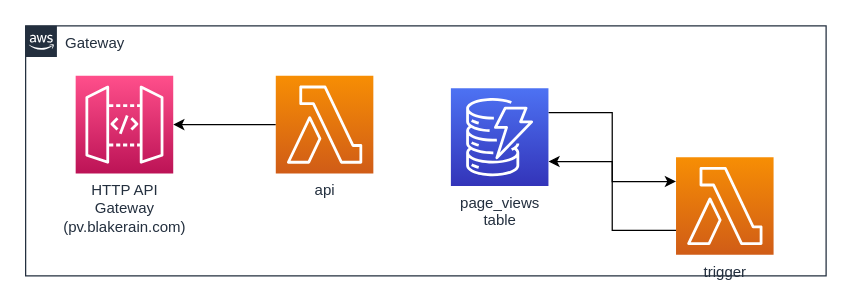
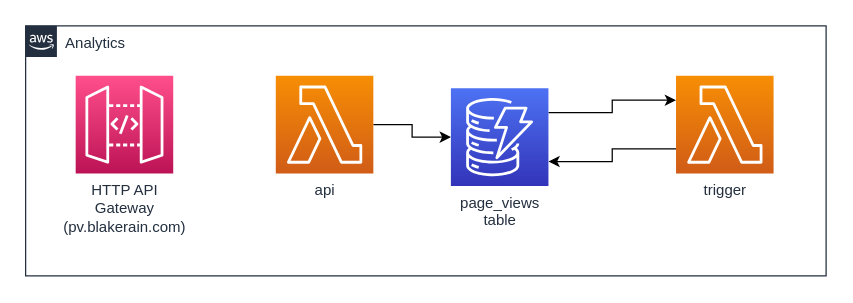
- <mxCell id="2" value="Gateway" style="points=[[0,0],[0.25,0],[0.5,0],[0.75,0],[1,0],[1,0.25],[1,0.5],[1,0.75],[1,1],[0.75,1],[0.5,1],[0.25,1],[0,1],[0,0.75],[0,0.5],[0,0.25]];outlineConnect=0;gradientColor=none;html=1;whiteSpace=wrap;fontSize=12;fontStyle=0;container=1;pointerEvents=0;collapsible=0;recursiveResize=0;shape=mxgraph.aws4.group;grIcon=mxgraph.aws4.group_aws_cloud_alt;strokeColor=#232F3E;fillColor=none;verticalAlign=top;align=left;spacingLeft=30;fontColor=#232F3E;dashed=0;" parent="1" vertex="1"><mxGeometry x="20" y="20" width="640" height="200" as="geometry" /></mxCell>
+ <mxCell id="2" value="Analytics" style="points=[[0,0],[0.25,0],[0.5,0],[0.75,0],[1,0],[1,0.25],[1,0.5],[1,0.75],[1,1],[0.75,1],[0.5,1],[0.25,1],[0,1],[0,0.75],[0,0.5],[0,0.25]];outlineConnect=0;gradientColor=none;html=1;whiteSpace=wrap;fontSize=12;fontStyle=0;container=1;pointerEvents=0;collapsible=0;recursiveResize=0;shape=mxgraph.aws4.group;grIcon=mxgraph.aws4.group_aws_cloud_alt;strokeColor=#232F3E;fillColor=none;verticalAlign=top;align=left;spacingLeft=30;fontColor=#232F3E;dashed=0;" parent="1" vertex="1"><mxGeometry x="20" y="20" width="640" height="200" as="geometry" /></mxCell>
- <mxCell id="4" style="edgeStyle=orthogonalEdgeStyle;rounded=0;orthogonalLoop=1;jettySize=auto;html=1;" parent="3" source="5" target="10" edge="1"><mxGeometry relative="1" as="geometry" /></mxCell>
+ <mxCell id="4" style="edgeStyle=orthogonalEdgeStyle;rounded=0;orthogonalLoop=1;jettySize=auto;html=1;entryX=0;entryY=0.5;entryDx=0;entryDy=0;entryPerimeter=0;" parent="3" source="5" target="9" edge="1"><mxGeometry relative="1" as="geometry" /></mxCell>
- <mxCell id="7" value="trigger" style="sketch=0;points=[[0,0,0],[0.25,0,0],[0.5,0,0],[0.75,0,0],[1,0,0],[0,1,0],[0.25,1,0],[0.5,1,0],[0.75,1,0],[1,1,0],[0,0.25,0],[0,0.5,0],[0,0.75,0],[1,0.25,0],[1,0.5,0],[1,0.75,0]];outlineConnect=0;fontColor=#232F3E;gradientColor=#F78E04;gradientDirection=north;fillColor=#D05C17;strokeColor=#ffffff;dashed=0;verticalLabelPosition=bottom;verticalAlign=top;align=center;html=1;fontSize=12;fontStyle=0;aspect=fixed;shape=mxgraph.aws4.resourceIcon;resIcon=mxgraph.aws4.lambda;" parent="3" vertex="1"><mxGeometry x="540" y="125" width="78" height="78" as="geometry" /></mxCell>
+ <mxCell id="7" value="trigger" style="sketch=0;points=[[0,0,0],[0.25,0,0],[0.5,0,0],[0.75,0,0],[1,0,0],[0,1,0],[0.25,1,0],[0.5,1,0],[0.75,1,0],[1,1,0],[0,0.25,0],[0,0.5,0],[0,0.75,0],[1,0.25,0],[1,0.5,0],[1,0.75,0]];outlineConnect=0;fontColor=#232F3E;gradientColor=#F78E04;gradientDirection=north;fillColor=#D05C17;strokeColor=#ffffff;dashed=0;verticalLabelPosition=bottom;verticalAlign=top;align=center;html=1;fontSize=12;fontStyle=0;aspect=fixed;shape=mxgraph.aws4.resourceIcon;resIcon=mxgraph.aws4.lambda;" parent="3" vertex="1"><mxGeometry x="540" y="60" width="78" height="78" as="geometry" /></mxCell>
